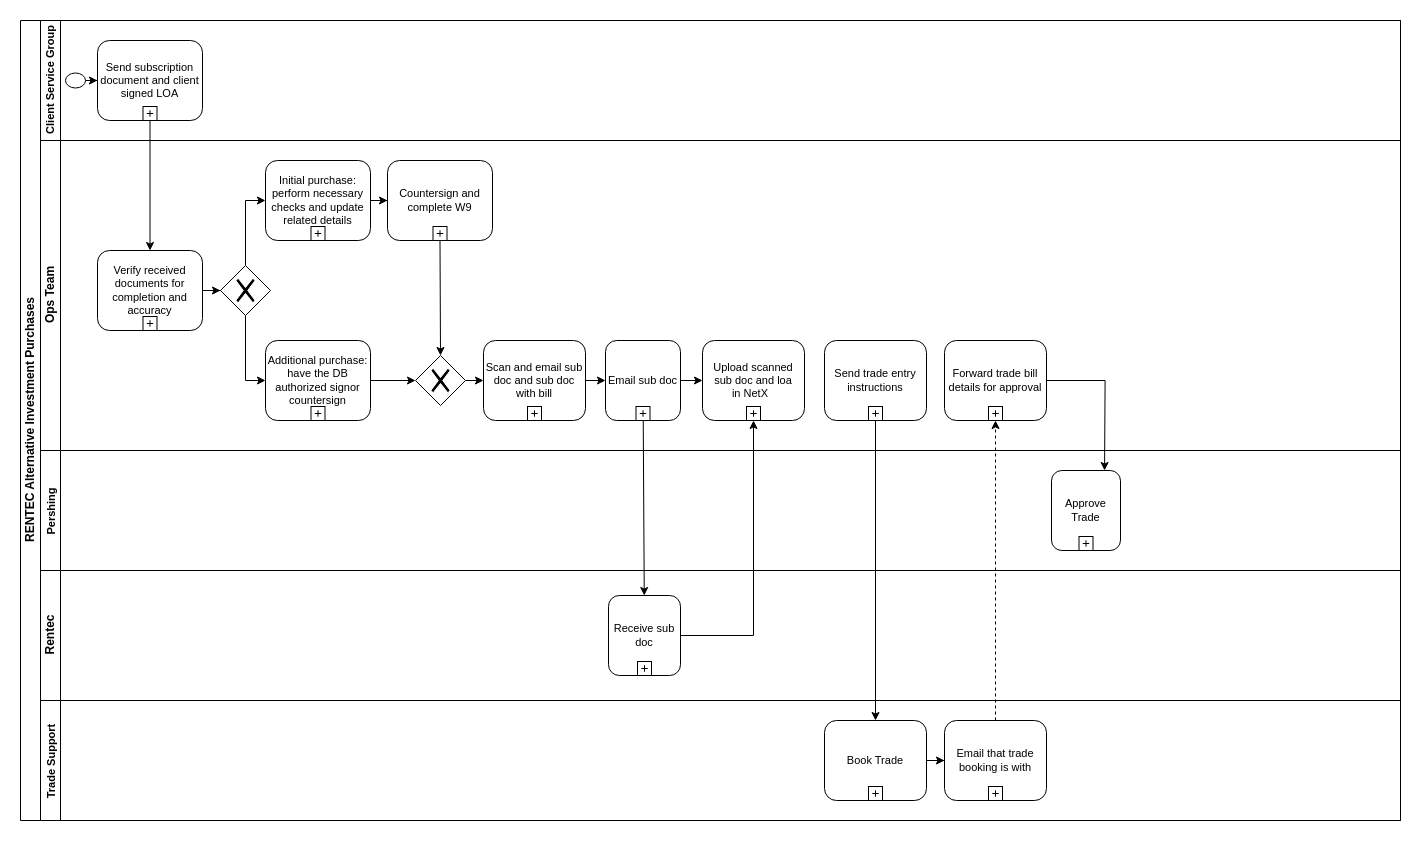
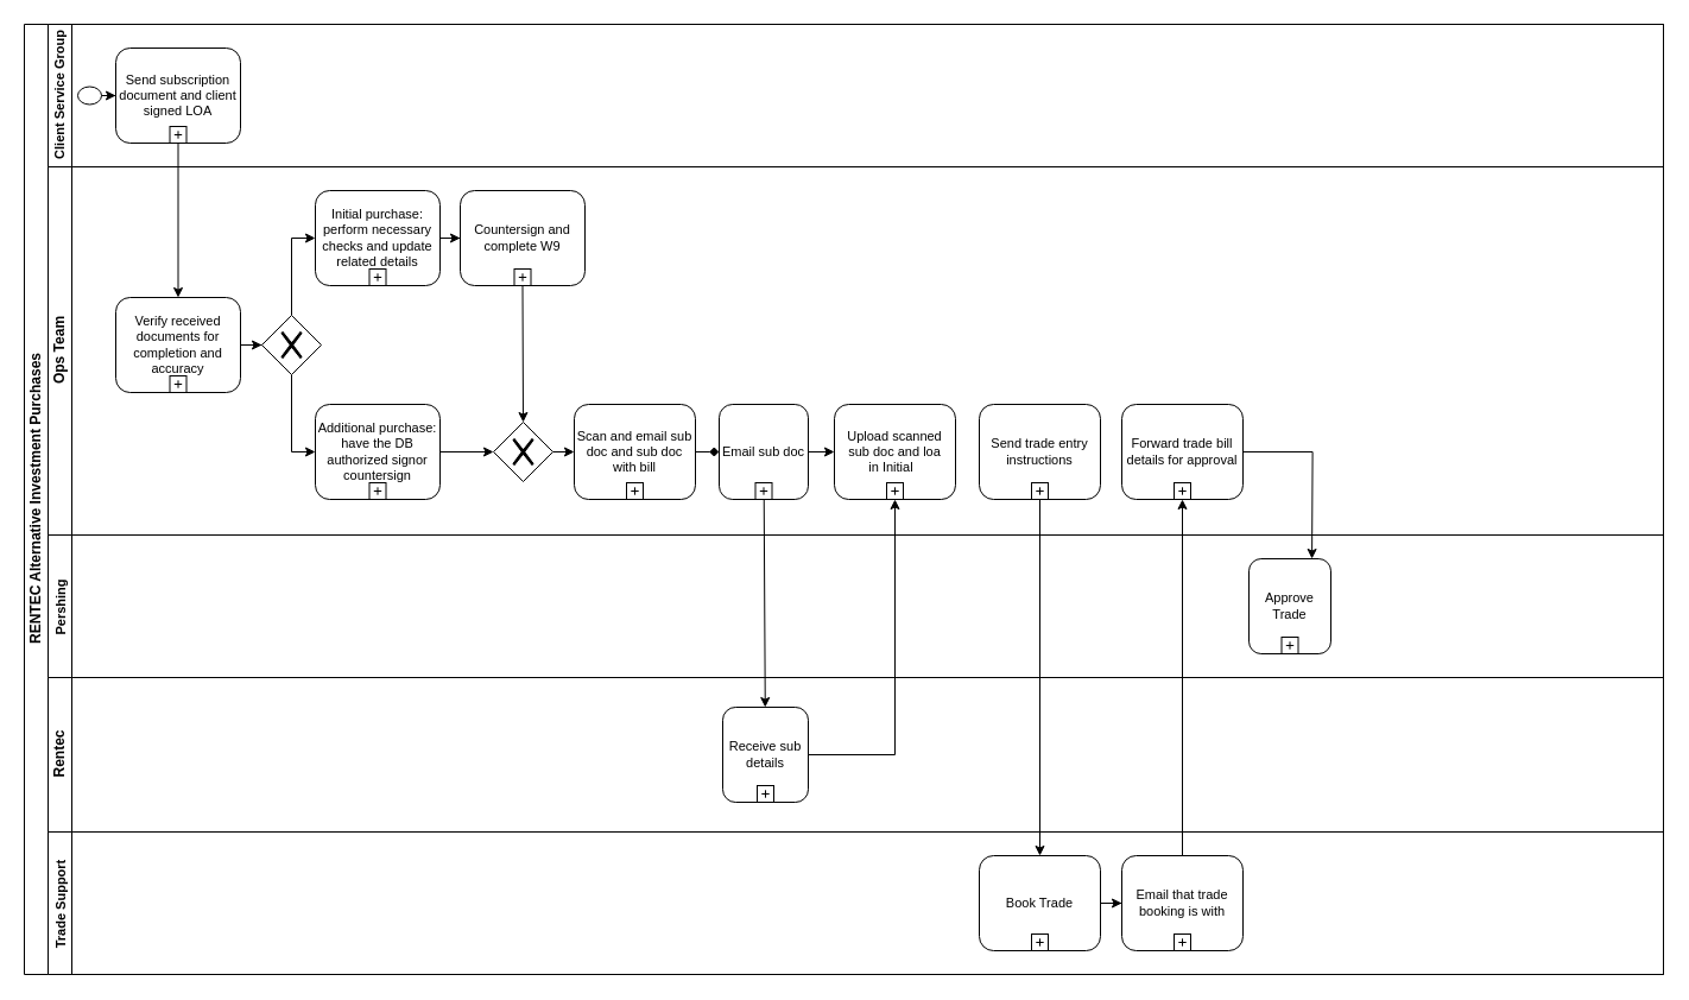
- <mxCell id="35" value="" style="edgeStyle=none;rounded=0;orthogonalLoop=1;jettySize=auto;html=1;fontSize=11;" edge="1" parent="8" source="36" target="29"><mxGeometry relative="1" as="geometry" /></mxCell>
+ <mxCell id="35" value="" style="edgeStyle=none;rounded=0;orthogonalLoop=1;jettySize=auto;html=1;fontSize=11;endArrow=diamond;" edge="1" parent="8" source="36" target="29"><mxGeometry relative="1" as="geometry" /></mxCell>
- <mxCell id="27" value="Upload scanned sub doc and loa in&amp;nbsp;NetX &amp;nbsp;" style="html=1;whiteSpace=wrap;rounded=1;dropTarget=0;fontSize=11;" vertex="1" parent="8"><mxGeometry x="662" y="200" width="102" height="80" as="geometry" /></mxCell>
+ <mxCell id="27" value="Upload scanned sub doc and loa in&amp;nbsp;Initial &amp;nbsp;" style="html=1;whiteSpace=wrap;rounded=1;dropTarget=0;fontSize=11;" vertex="1" parent="8"><mxGeometry x="662" y="200" width="102" height="80" as="geometry" /></mxCell>
- <mxCell id="54" value="" style="edgeStyle=orthogonalEdgeStyle;rounded=0;orthogonalLoop=1;jettySize=auto;html=1;fontSize=11;dashed=1;" edge="1" parent="2" source="49" target="23"><mxGeometry relative="1" as="geometry" /></mxCell>
+ <mxCell id="54" value="" style="edgeStyle=orthogonalEdgeStyle;rounded=0;orthogonalLoop=1;jettySize=auto;html=1;fontSize=11;" edge="1" parent="2" source="49" target="23"><mxGeometry relative="1" as="geometry" /></mxCell>
- <mxCell id="42" value="Receive sub doc" style="html=1;whiteSpace=wrap;rounded=1;dropTarget=0;fontSize=11;" vertex="1" parent="41"><mxGeometry x="568" y="25" width="72" height="80" as="geometry" /></mxCell>
+ <mxCell id="42" value="Receive sub details" style="html=1;whiteSpace=wrap;rounded=1;dropTarget=0;fontSize=11;" vertex="1" parent="41"><mxGeometry x="568" y="25" width="72" height="80" as="geometry" /></mxCell>
